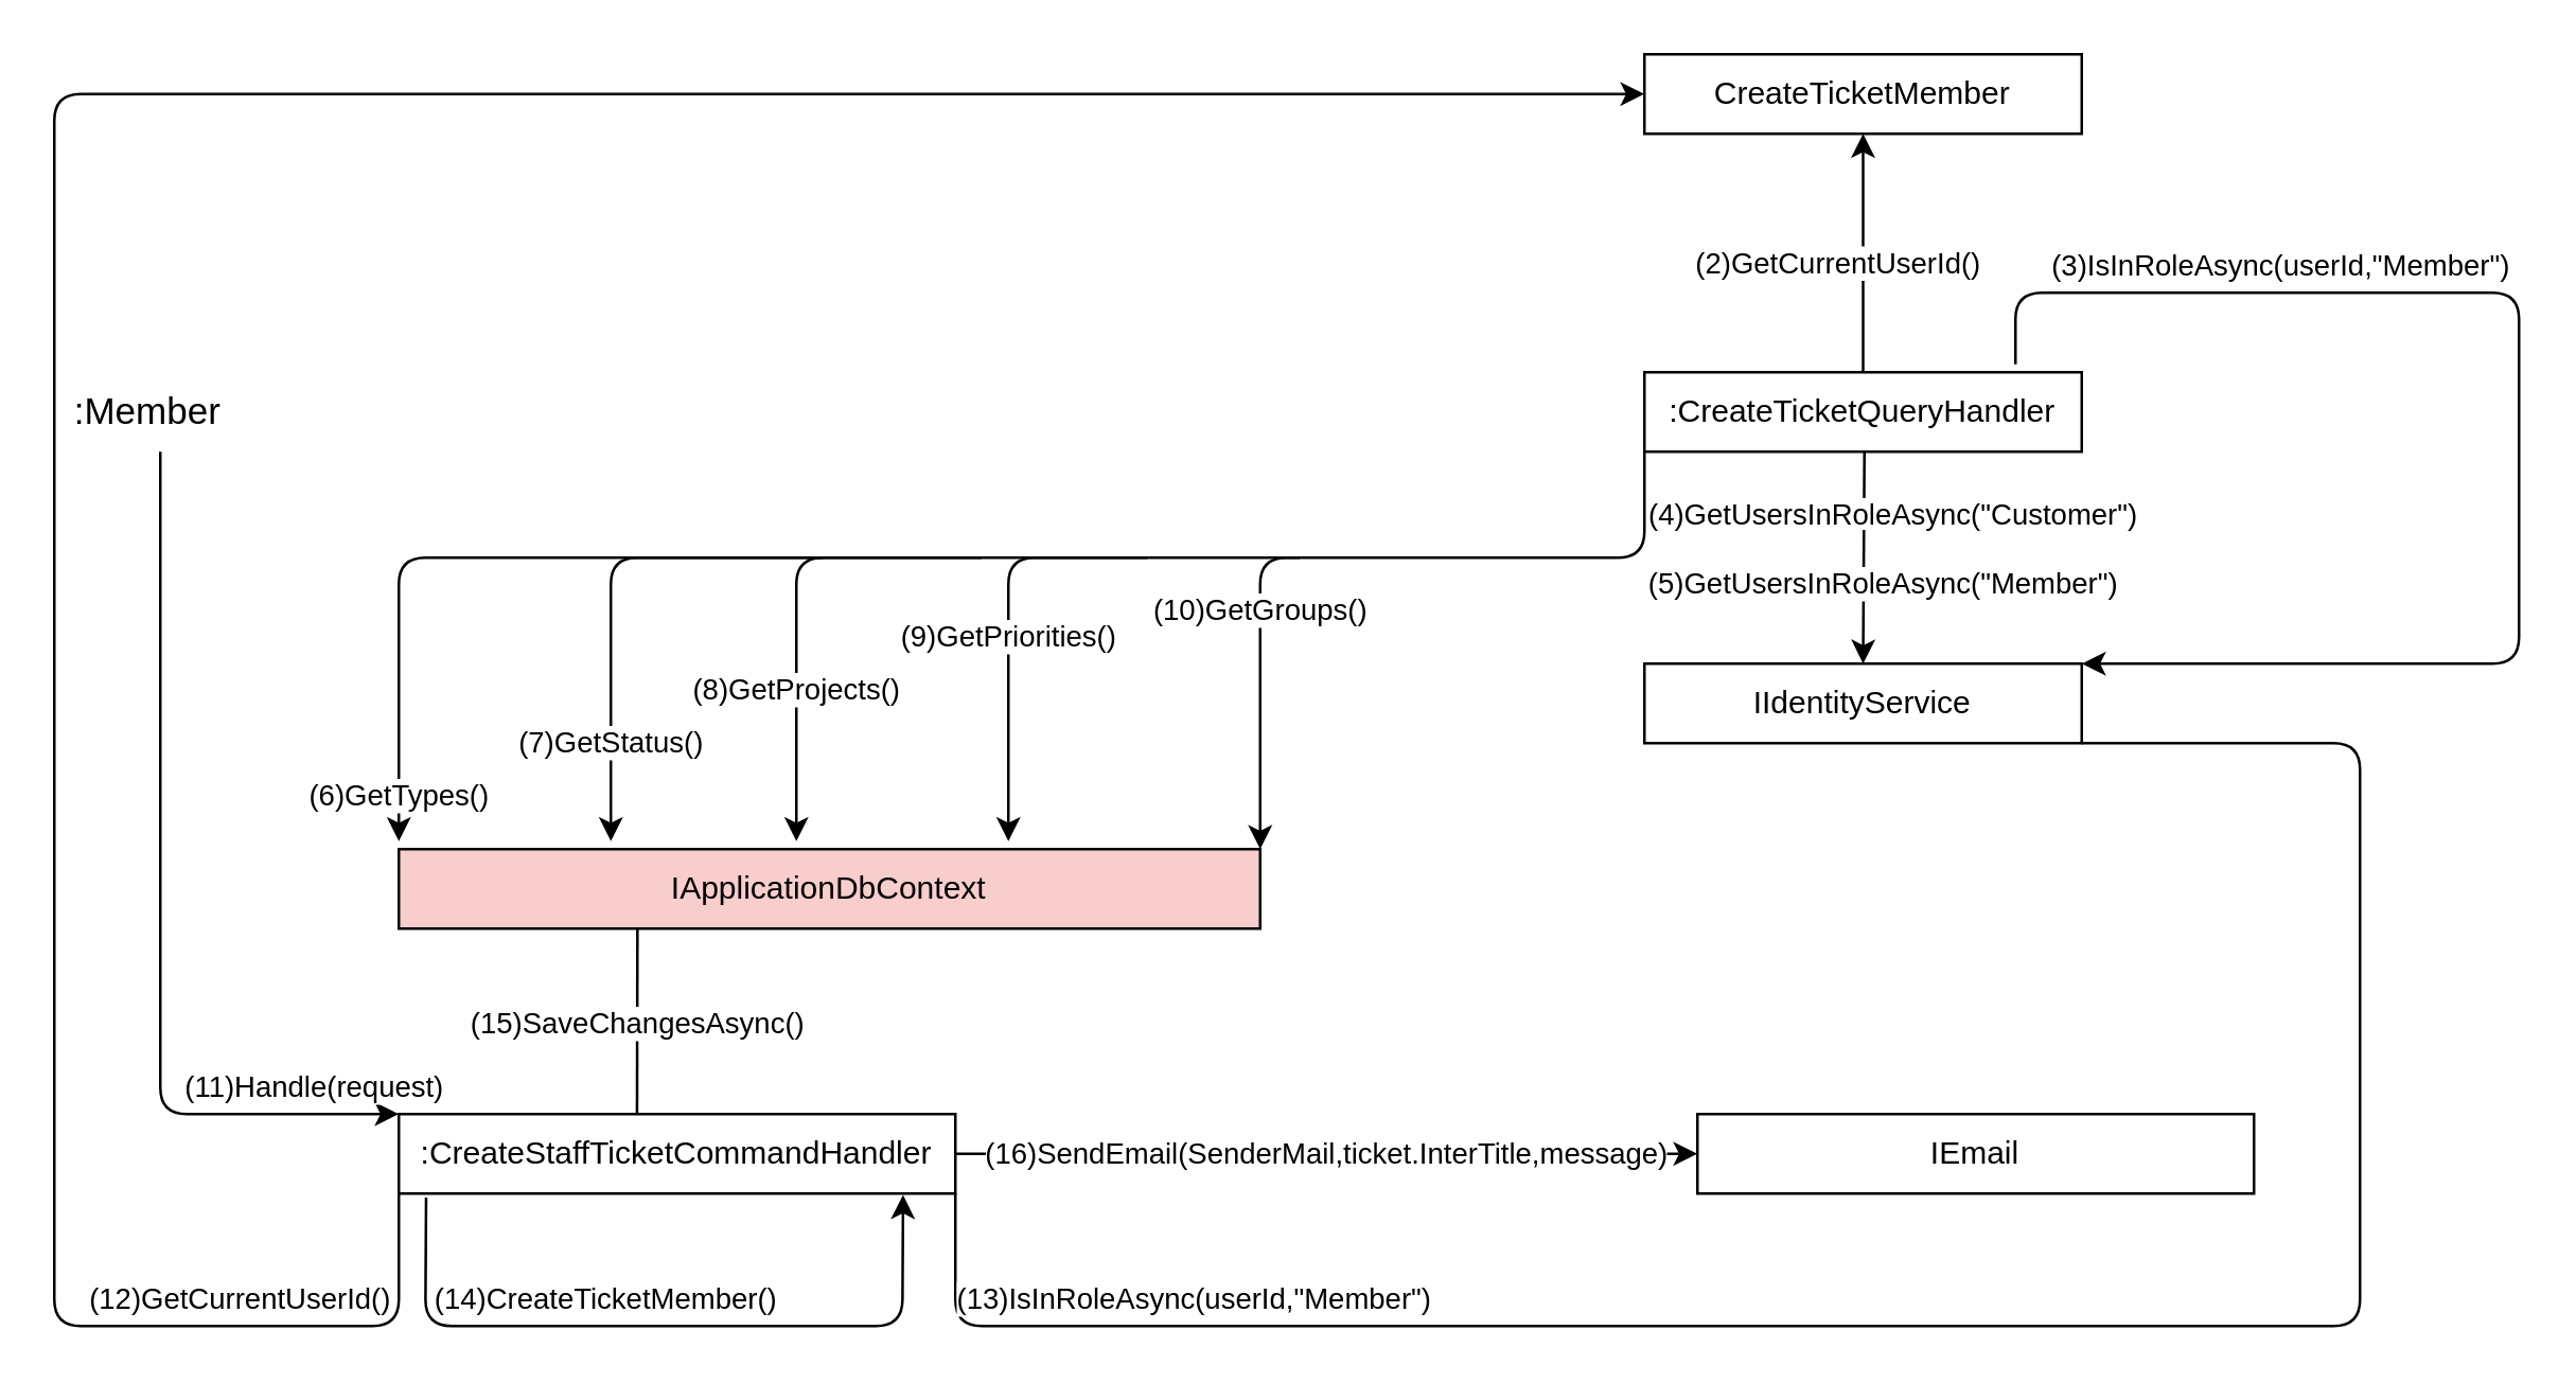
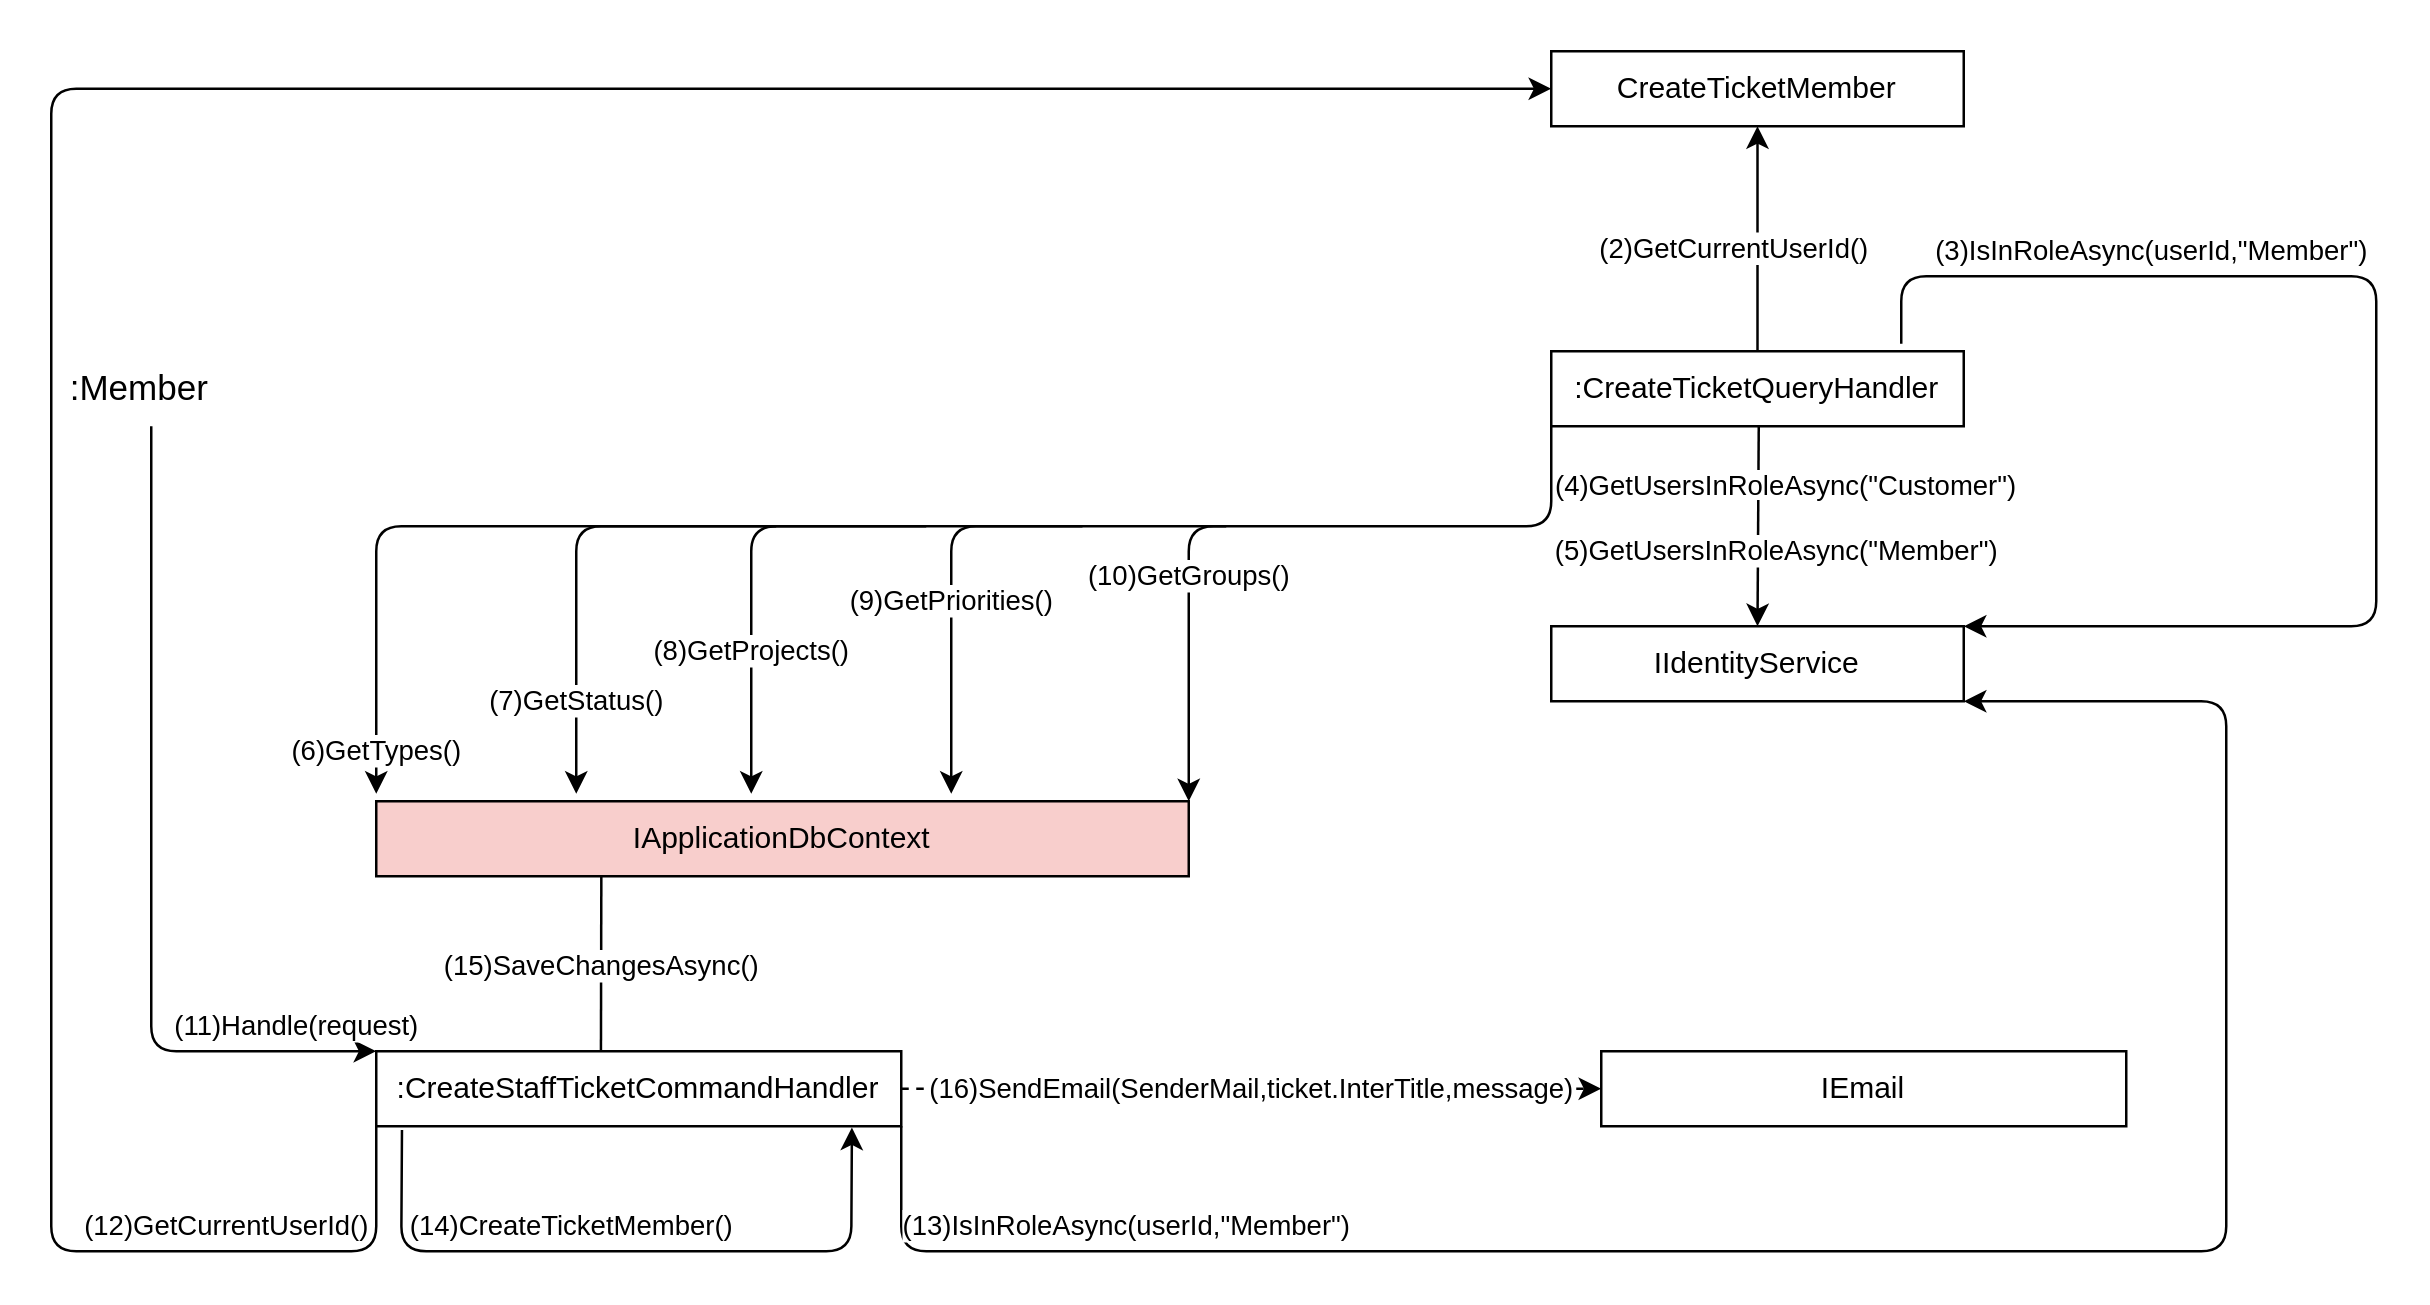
- <mxCell id="22" value="(13)IsInRoleAsync(userId,&quot;Member&quot;)" style="endArrow=none;html=1;entryX=1;entryY=1;entryDx=0;entryDy=0;exitX=1;exitY=1;exitDx=0;exitDy=0;" parent="1" source="13" target="4" edge="1"><mxGeometry x="-0.691" y="10" width="50" height="50" relative="1" as="geometry"><mxPoint x="770" y="147" as="sourcePoint" /><mxPoint x="1020.79" y="149.19" as="targetPoint" /><mxPoint as="offset" /><Array as="points"><mxPoint x="360" y="500" /><mxPoint x="890" y="500" /><mxPoint x="890" y="280" /></Array></mxGeometry></mxCell>
+ <mxCell id="22" value="(13)IsInRoleAsync(userId,&quot;Member&quot;)" style="endArrow=classic;html=1;entryX=1;entryY=1;entryDx=0;entryDy=0;exitX=1;exitY=1;exitDx=0;exitDy=0;" parent="1" source="13" target="4" edge="1"><mxGeometry x="-0.691" y="10" width="50" height="50" relative="1" as="geometry"><mxPoint x="770" y="147" as="sourcePoint" /><mxPoint x="1020.79" y="149.19" as="targetPoint" /><mxPoint as="offset" /><Array as="points"><mxPoint x="360" y="500" /><mxPoint x="890" y="500" /><mxPoint x="890" y="280" /></Array></mxGeometry></mxCell>
- <mxCell id="17" value="&lt;span style=&quot;font-family: &amp;#34;helvetica&amp;#34;&quot;&gt;(16)SendEmail(SenderMail,ticket.InterTitle,message)&lt;/span&gt;" style="endArrow=classic;html=1;exitX=1;exitY=0.5;exitDx=0;exitDy=0;entryX=0;entryY=0.5;entryDx=0;entryDy=0;" parent="1" source="13" target="16" edge="1"><mxGeometry width="50" height="50" relative="1" as="geometry"><mxPoint x="500" y="310" as="sourcePoint" /><mxPoint x="550" y="260" as="targetPoint" /></mxGeometry></mxCell>
+ <mxCell id="17" value="&lt;span style=&quot;font-family: &amp;#34;helvetica&amp;#34;&quot;&gt;(16)SendEmail(SenderMail,ticket.InterTitle,message)&lt;/span&gt;" style="endArrow=classic;html=1;exitX=1;exitY=0.5;exitDx=0;exitDy=0;entryX=0;entryY=0.5;entryDx=0;entryDy=0;dashed=1;" parent="1" source="13" target="16" edge="1"><mxGeometry width="50" height="50" relative="1" as="geometry"><mxPoint x="500" y="310" as="sourcePoint" /><mxPoint x="550" y="260" as="targetPoint" /></mxGeometry></mxCell>
